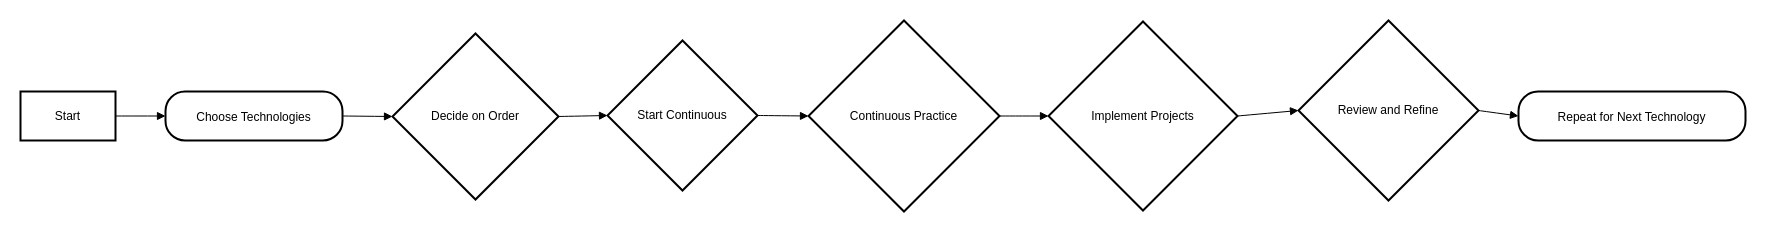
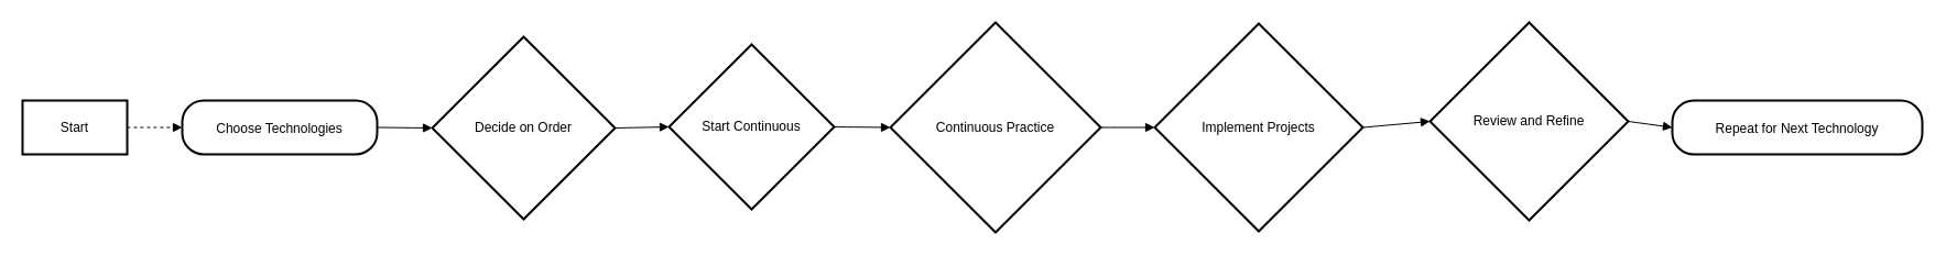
- <mxCell id="10" value="" style="curved=1;startArrow=none;endArrow=block;exitX=1;exitY=0.5;entryX=0;entryY=0.5;" edge="1" parent="1" source="2" target="3"><mxGeometry relative="1" as="geometry"><Array as="points" /></mxGeometry></mxCell>
+ <mxCell id="10" value="" style="curved=1;startArrow=none;endArrow=block;exitX=1;exitY=0.5;entryX=0;entryY=0.5;dashed=1;" edge="1" parent="1" source="2" target="3"><mxGeometry relative="1" as="geometry"><Array as="points" /></mxGeometry></mxCell>
